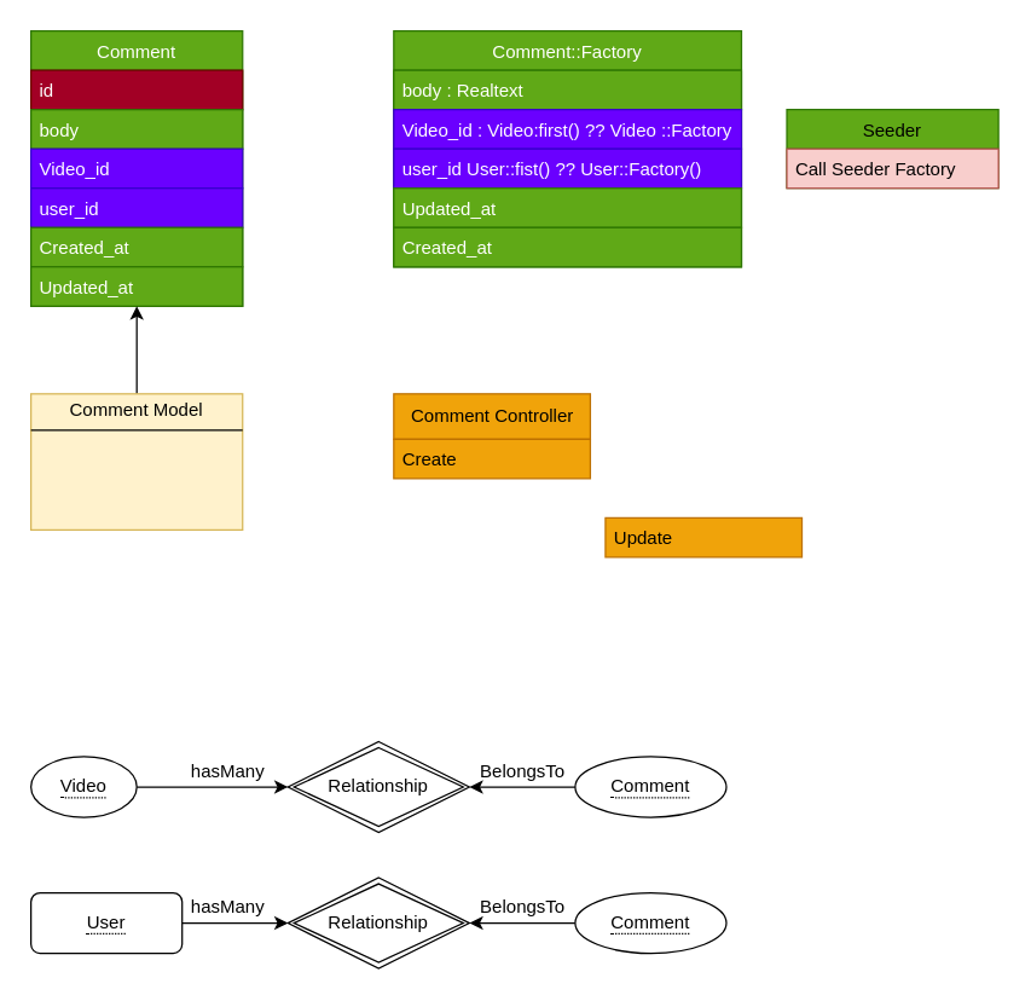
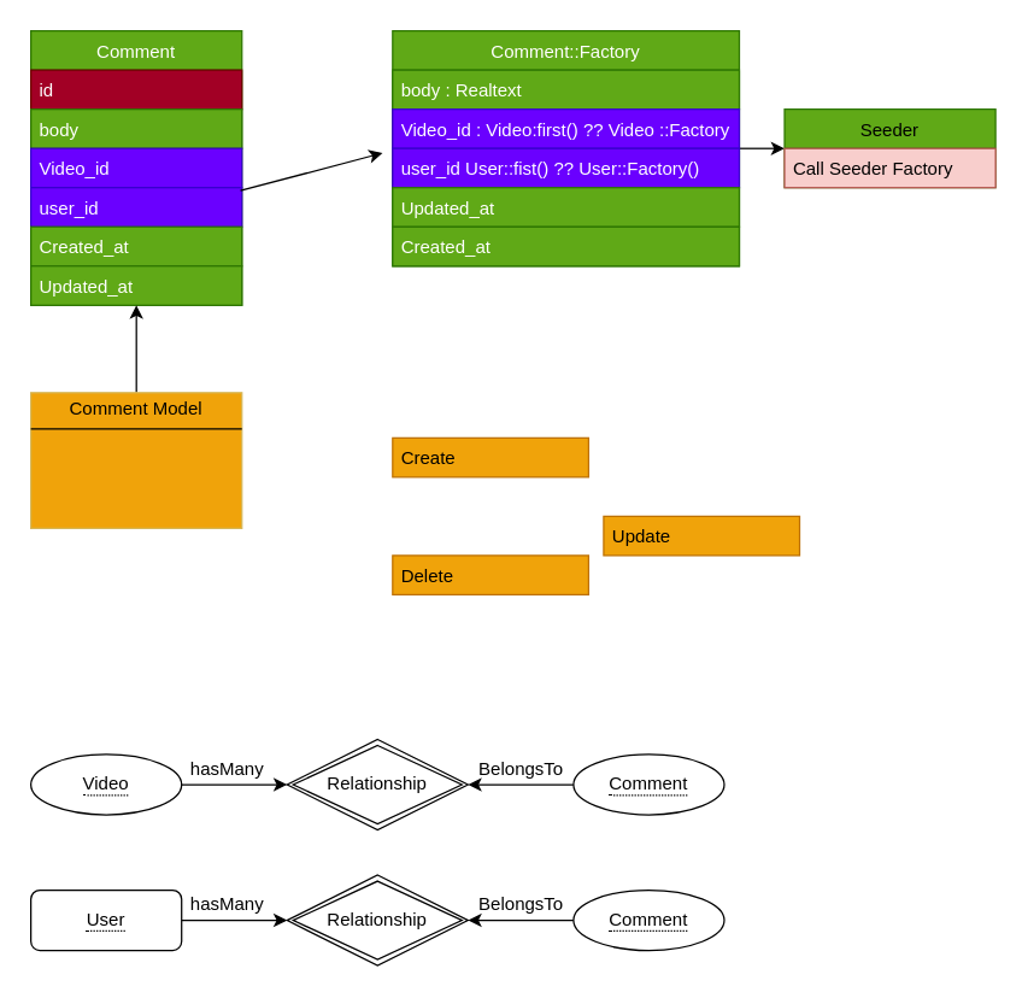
+ <mxCell id="9" style="edgeStyle=none;rounded=0;orthogonalLoop=1;jettySize=auto;html=1;entryX=0;entryY=0.5;entryDx=0;entryDy=0;fontColor=#000000;" parent="1" source="10" target="17" edge="1"><mxGeometry relative="1" as="geometry" /></mxCell>
+ <mxCell id="16" style="rounded=0;orthogonalLoop=1;jettySize=auto;html=1;exitX=0.993;exitY=0.077;exitDx=0;exitDy=0;entryX=-0.029;entryY=0.115;entryDx=0;entryDy=0;exitPerimeter=0;entryPerimeter=0;fontColor=#000000;" parent="1" source="6" target="13" edge="1"><mxGeometry relative="1" as="geometry"><Array as="points" /></mxGeometry></mxCell>
- <mxCell id="22" value="Comment Controller" style="html=1;fontColor=#000000;fillColor=#f0a30a;strokeColor=#BD7000;" parent="1" vertex="1"><mxGeometry x="260" y="260" width="130" height="30" as="geometry" /></mxCell>
- <mxCell id="20" value="&lt;p style=&quot;margin:0px;margin-top:4px;text-align:center;&quot;&gt;Comment Model&lt;/p&gt;" style="verticalAlign=top;align=left;overflow=fill;fontSize=12;fontFamily=Helvetica;html=1;rounded=0;shadow=0;glass=0;fillColor=#fff2cc;fontStyle=0;strokeColor=#d6b656;fontColor=#000000;" parent="1" vertex="1"><mxGeometry x="20" y="260" width="140" height="90" as="geometry" /></mxCell>
+ <mxCell id="20" value="&lt;p style=&quot;margin:0px;margin-top:4px;text-align:center;&quot;&gt;Comment Model&lt;/p&gt;" style="verticalAlign=top;align=left;overflow=fill;fontSize=12;fontFamily=Helvetica;html=1;rounded=0;shadow=0;glass=0;fillColor=#f0a30a;fontStyle=0;strokeColor=#d6b656;fontColor=#000000;" parent="1" vertex="1"><mxGeometry x="20" y="260" width="140" height="90" as="geometry" /></mxCell>
+ <mxCell id="25" value="Delete" style="text;strokeColor=#BD7000;fillColor=#f0a30a;align=left;verticalAlign=top;spacingLeft=4;spacingRight=4;overflow=hidden;rotatable=0;points=[[0,0.5],[1,0.5]];portConstraint=eastwest;fontColor=#000000;" parent="1" vertex="1"><mxGeometry x="260" y="368" width="130" height="26" as="geometry" /></mxCell>
- <mxCell id="27" value="&lt;span style=&quot;border-bottom: 1px dotted&quot;&gt;Video&lt;/span&gt;" style="ellipse;whiteSpace=wrap;html=1;align=center;" vertex="1" parent="1"><mxGeometry x="20" y="500" width="70" height="40" as="geometry" /></mxCell>
+ <mxCell id="27" value="&lt;span style=&quot;border-bottom: 1px dotted&quot;&gt;Video&lt;/span&gt;" style="ellipse;whiteSpace=wrap;html=1;align=center;" vertex="1" parent="1"><mxGeometry x="20" y="500" width="100" height="40" as="geometry" /></mxCell>
